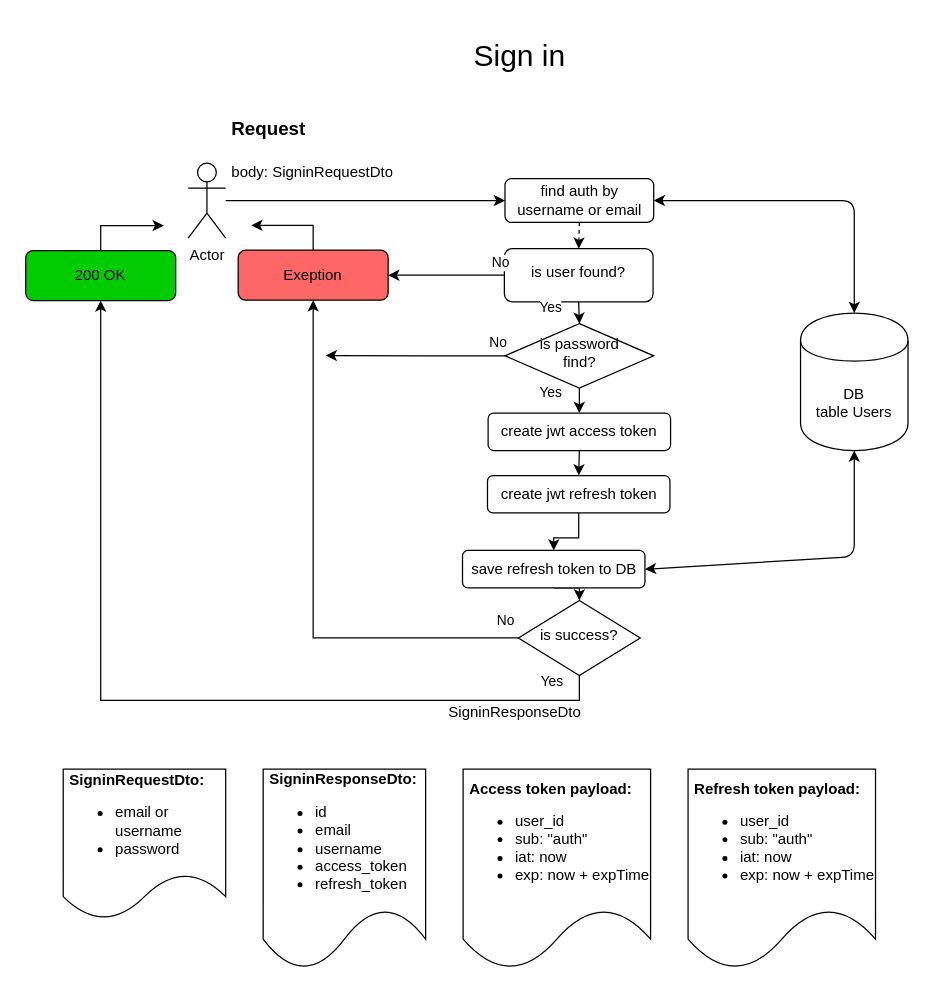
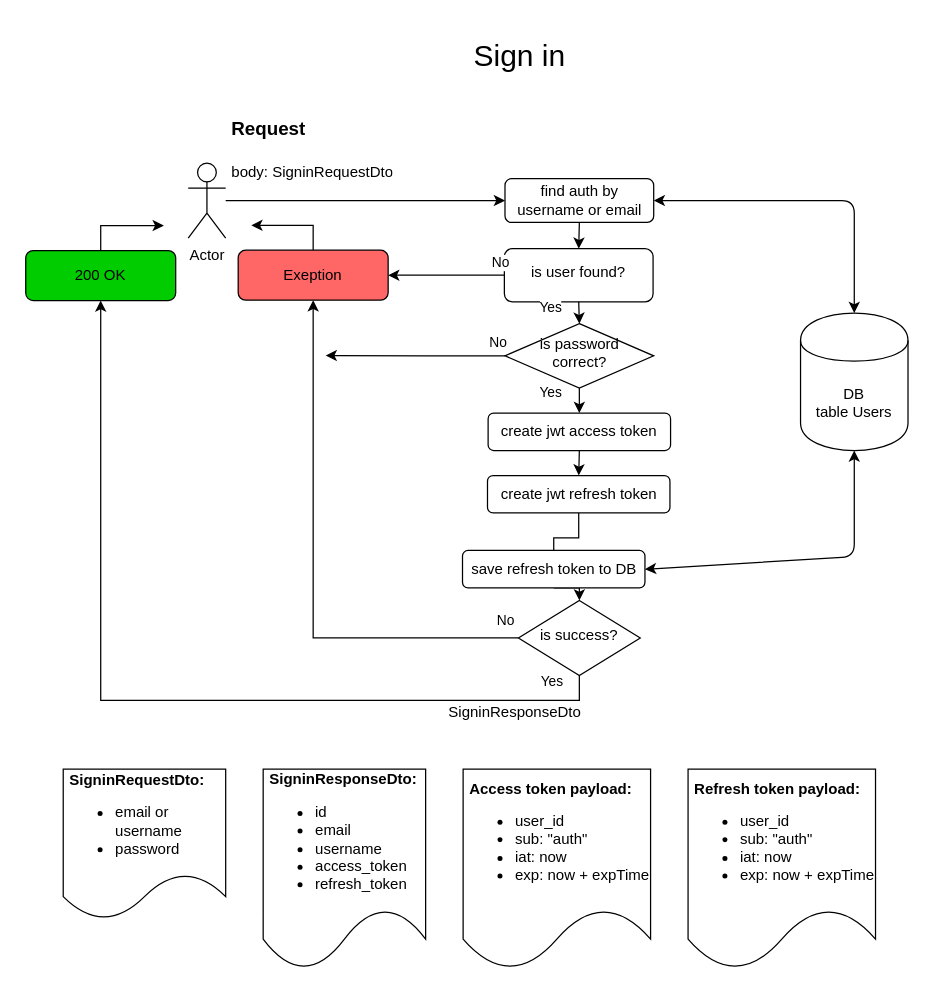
- <mxCell id="20" style="edgeStyle=orthogonalEdgeStyle;rounded=0;orthogonalLoop=1;jettySize=auto;html=1;exitX=0.5;exitY=1;exitDx=0;exitDy=0;entryX=0.5;entryY=0;entryDx=0;entryDy=0;dashed=1;" edge="1" parent="1" source="21" target="4"><mxGeometry relative="1" as="geometry" /></mxCell>
+ <mxCell id="20" style="edgeStyle=orthogonalEdgeStyle;rounded=0;orthogonalLoop=1;jettySize=auto;html=1;exitX=0.5;exitY=1;exitDx=0;exitDy=0;entryX=0.5;entryY=0;entryDx=0;entryDy=0;" edge="1" parent="1" source="21" target="4"><mxGeometry relative="1" as="geometry" /></mxCell>
- <mxCell id="24" value="is password&lt;br&gt;find?" style="rhombus;whiteSpace=wrap;html=1;shadow=0;fontFamily=Helvetica;fontSize=12;align=center;strokeWidth=1;spacing=6;spacingTop=-4;" vertex="1" parent="1"><mxGeometry x="403.5" y="258.5" width="119" height="51.5" as="geometry" /></mxCell>
+ <mxCell id="24" value="is password&lt;br&gt;correct?" style="rhombus;whiteSpace=wrap;html=1;shadow=0;fontFamily=Helvetica;fontSize=12;align=center;strokeWidth=1;spacing=6;spacingTop=-4;" vertex="1" parent="1"><mxGeometry x="403.5" y="258.5" width="119" height="51.5" as="geometry" /></mxCell>
- <mxCell id="29" style="edgeStyle=orthogonalEdgeStyle;rounded=0;orthogonalLoop=1;jettySize=auto;html=1;entryX=0.5;entryY=0;entryDx=0;entryDy=0;" edge="1" parent="1" source="30" target="31"><mxGeometry relative="1" as="geometry" /></mxCell>
+ <mxCell id="29" style="edgeStyle=orthogonalEdgeStyle;rounded=0;orthogonalLoop=1;jettySize=auto;html=1;entryX=0.5;entryY=0;entryDx=0;entryDy=0;endArrow=none;" edge="1" parent="1" source="30" target="31"><mxGeometry relative="1" as="geometry" /></mxCell>
